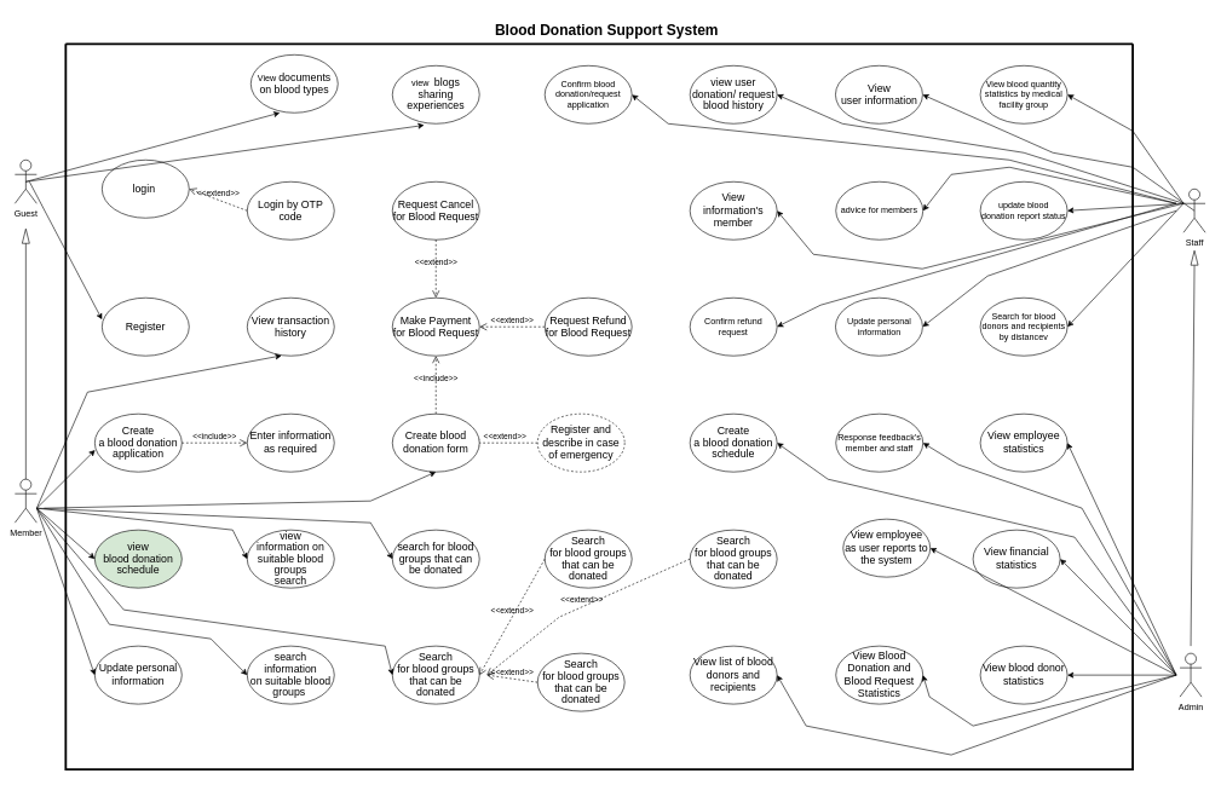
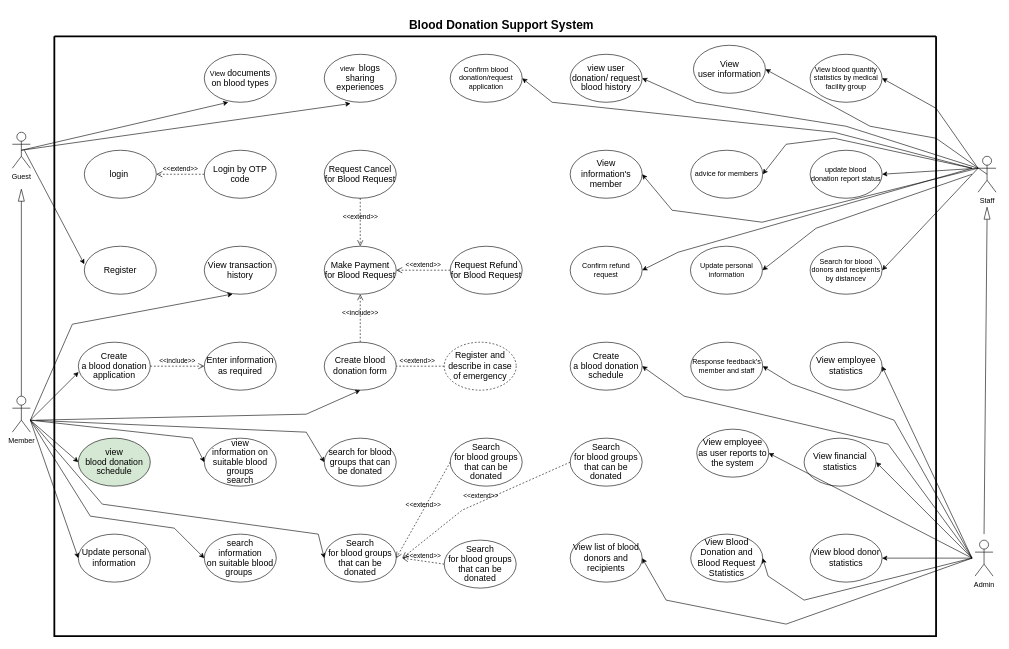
- <mxCell id="4" value="View&amp;nbsp;&lt;span style=&quot;font-size:11.0pt;line-height:107%;&lt;br/&gt;font-family:&amp;quot;Calibri&amp;quot;,sans-serif;mso-ascii-theme-font:minor-latin;mso-fareast-font-family:&lt;br/&gt;Calibri;mso-fareast-theme-font:minor-latin;mso-hansi-theme-font:minor-latin;&lt;br/&gt;mso-bidi-font-family:&amp;quot;Times New Roman&amp;quot;;mso-bidi-theme-font:minor-bidi;&lt;br/&gt;mso-ansi-language:EN-US;mso-fareast-language:EN-US;mso-bidi-language:AR-SA&quot;&gt;documents&lt;br/&gt;on blood types&lt;/span&gt;" style="ellipse;whiteSpace=wrap;html=1;" parent="3" vertex="1"><mxGeometry x="255" y="15" width="120" height="80" as="geometry" /></mxCell>
+ <mxCell id="4" value="View&amp;nbsp;&lt;span style=&quot;font-size:11.0pt;line-height:107%;&lt;br/&gt;font-family:&amp;quot;Calibri&amp;quot;,sans-serif;mso-ascii-theme-font:minor-latin;mso-fareast-font-family:&lt;br/&gt;Calibri;mso-fareast-theme-font:minor-latin;mso-hansi-theme-font:minor-latin;&lt;br/&gt;mso-bidi-font-family:&amp;quot;Times New Roman&amp;quot;;mso-bidi-theme-font:minor-bidi;&lt;br/&gt;mso-ansi-language:EN-US;mso-fareast-language:EN-US;mso-bidi-language:AR-SA&quot;&gt;documents&lt;br/&gt;on blood types&lt;/span&gt;" style="ellipse;whiteSpace=wrap;html=1;" parent="3" vertex="1"><mxGeometry x="250" y="30" width="120" height="80" as="geometry" /></mxCell>
- <mxCell id="31" value="&lt;span style=&quot;font-size:11.0pt;line-height:107%;&lt;br/&gt;font-family:&amp;quot;Calibri&amp;quot;,sans-serif;mso-ascii-theme-font:minor-latin;mso-fareast-font-family:&lt;br/&gt;Calibri;mso-fareast-theme-font:minor-latin;mso-hansi-theme-font:minor-latin;&lt;br/&gt;mso-bidi-font-family:&amp;quot;Times New Roman&amp;quot;;mso-bidi-theme-font:minor-bidi;&lt;br/&gt;mso-ansi-language:EN-US;mso-fareast-language:EN-US;mso-bidi-language:AR-SA&quot;&gt;View&lt;br/&gt;user information&lt;/span&gt;" style="ellipse;whiteSpace=wrap;html=1;" vertex="1" parent="3"><mxGeometry x="1060.5" y="30" width="120" height="80" as="geometry" /></mxCell>
+ <mxCell id="31" value="&lt;span style=&quot;font-size:11.0pt;line-height:107%;&lt;br/&gt;font-family:&amp;quot;Calibri&amp;quot;,sans-serif;mso-ascii-theme-font:minor-latin;mso-fareast-font-family:&lt;br/&gt;Calibri;mso-fareast-theme-font:minor-latin;mso-hansi-theme-font:minor-latin;&lt;br/&gt;mso-bidi-font-family:&amp;quot;Times New Roman&amp;quot;;mso-bidi-theme-font:minor-bidi;&lt;br/&gt;mso-ansi-language:EN-US;mso-fareast-language:EN-US;mso-bidi-language:AR-SA&quot;&gt;View&lt;br/&gt;user information&lt;/span&gt;" style="ellipse;whiteSpace=wrap;html=1;" vertex="1" parent="3"><mxGeometry x="1065.5" y="15" width="120" height="80" as="geometry" /></mxCell>
- <mxCell id="6" value="&lt;span style=&quot;font-size:11.0pt;line-height:107%;&lt;br/&gt;font-family:&amp;quot;Calibri&amp;quot;,sans-serif;mso-ascii-theme-font:minor-latin;mso-fareast-font-family:&lt;br/&gt;Calibri;mso-fareast-theme-font:minor-latin;mso-hansi-theme-font:minor-latin;&lt;br/&gt;mso-bidi-font-family:&amp;quot;Times New Roman&amp;quot;;mso-bidi-theme-font:minor-bidi;&lt;br/&gt;mso-ansi-language:EN-US;mso-fareast-language:EN-US;mso-bidi-language:AR-SA&quot;&gt;login&amp;nbsp;&lt;/span&gt;" style="ellipse;whiteSpace=wrap;html=1;" parent="3" vertex="1"><mxGeometry x="50" y="160" width="120" height="80" as="geometry" /></mxCell>
+ <mxCell id="6" value="&lt;span style=&quot;font-size:11.0pt;line-height:107%;&lt;br/&gt;font-family:&amp;quot;Calibri&amp;quot;,sans-serif;mso-ascii-theme-font:minor-latin;mso-fareast-font-family:&lt;br/&gt;Calibri;mso-fareast-theme-font:minor-latin;mso-hansi-theme-font:minor-latin;&lt;br/&gt;mso-bidi-font-family:&amp;quot;Times New Roman&amp;quot;;mso-bidi-theme-font:minor-bidi;&lt;br/&gt;mso-ansi-language:EN-US;mso-fareast-language:EN-US;mso-bidi-language:AR-SA&quot;&gt;login&amp;nbsp;&lt;/span&gt;" style="ellipse;whiteSpace=wrap;html=1;" parent="3" vertex="1"><mxGeometry x="50" y="190" width="120" height="80" as="geometry" /></mxCell>
